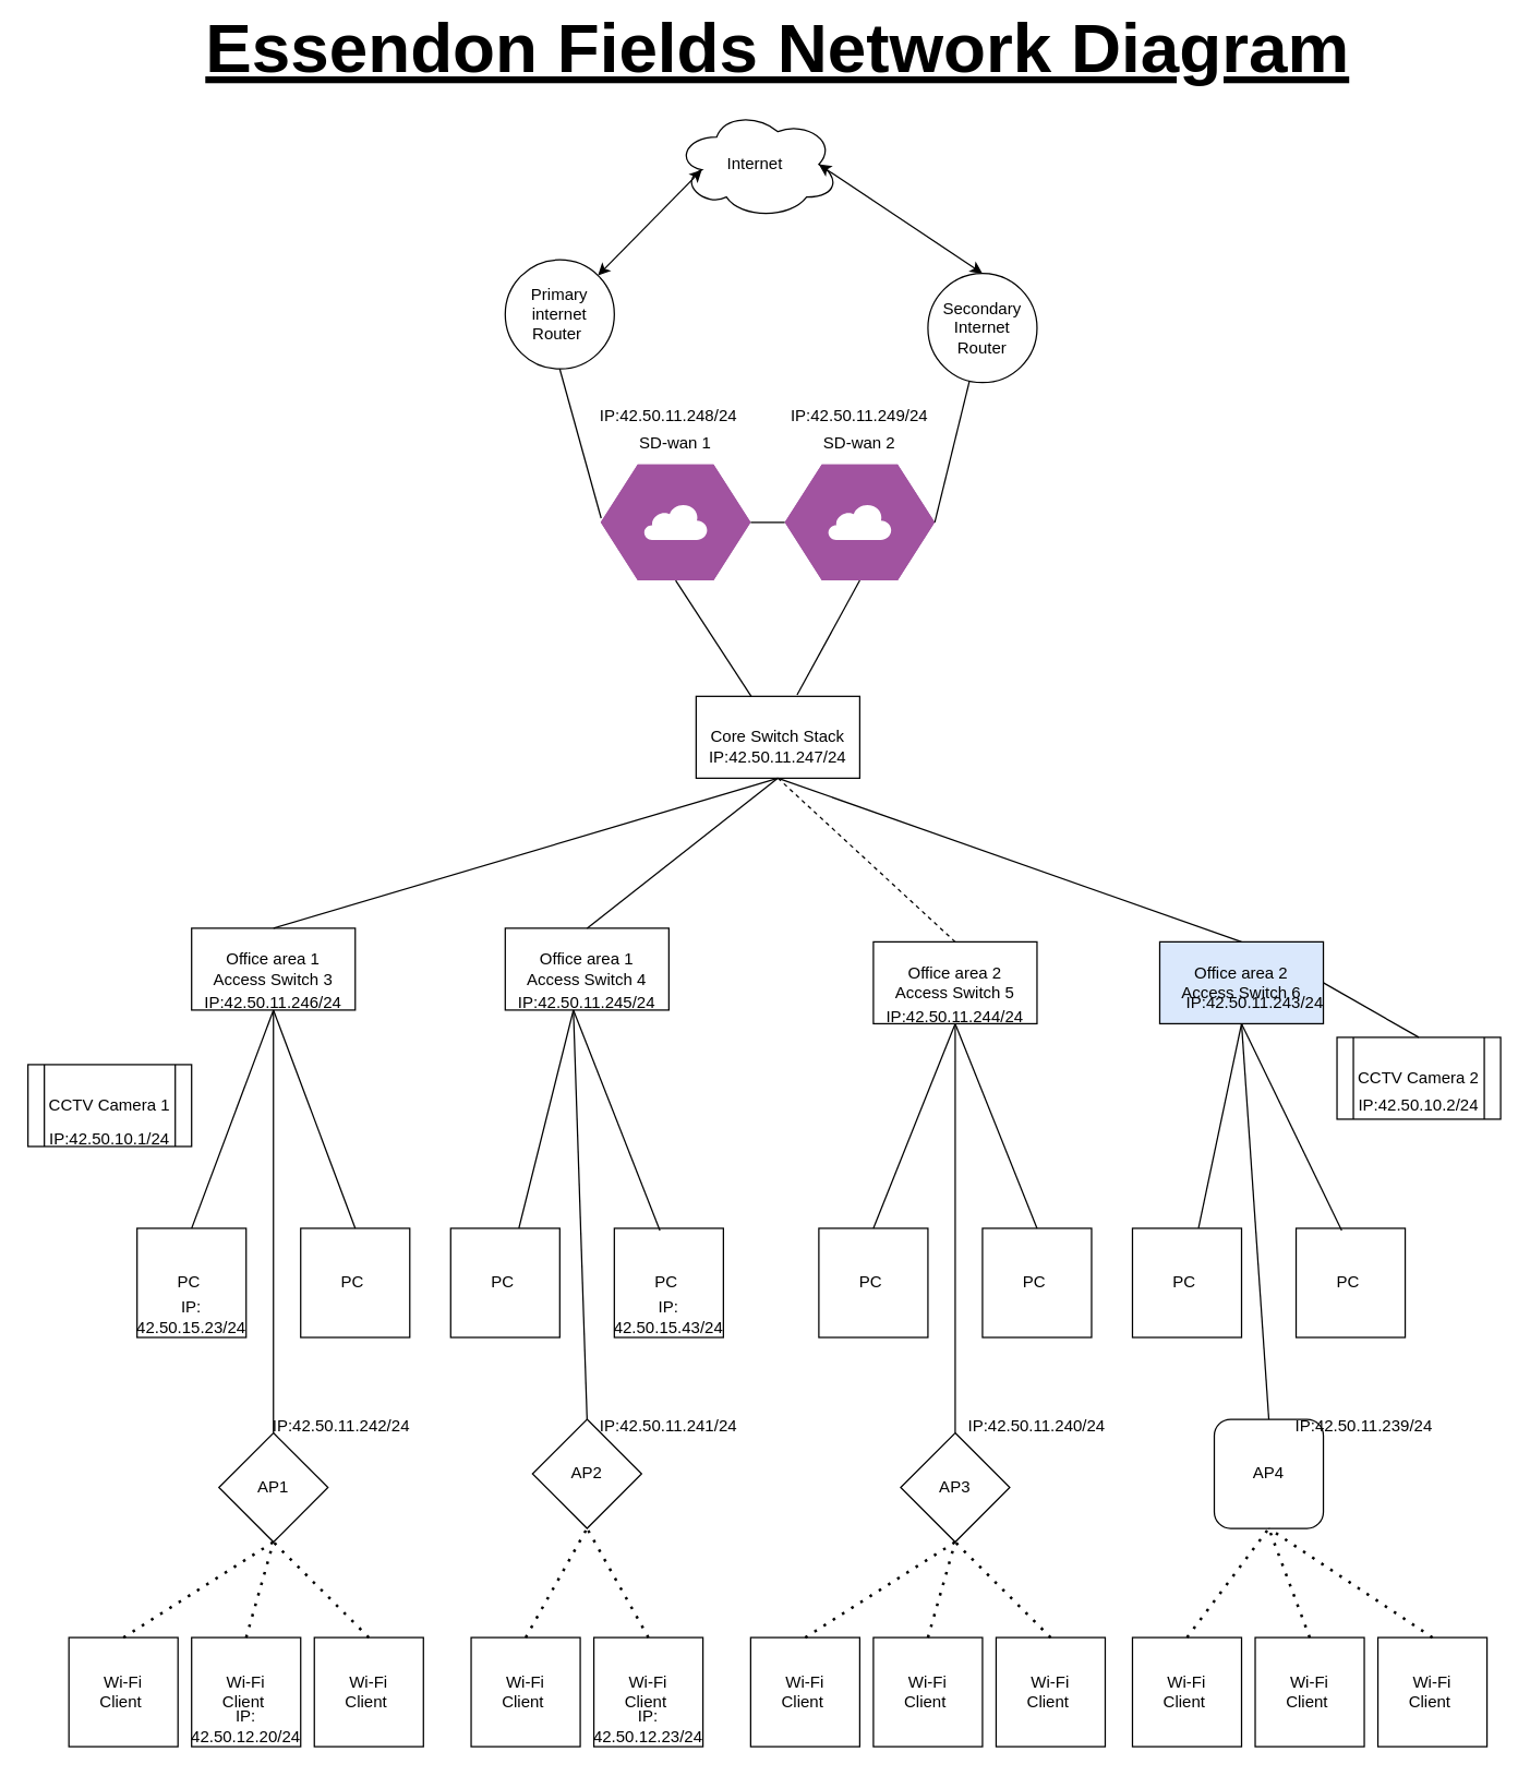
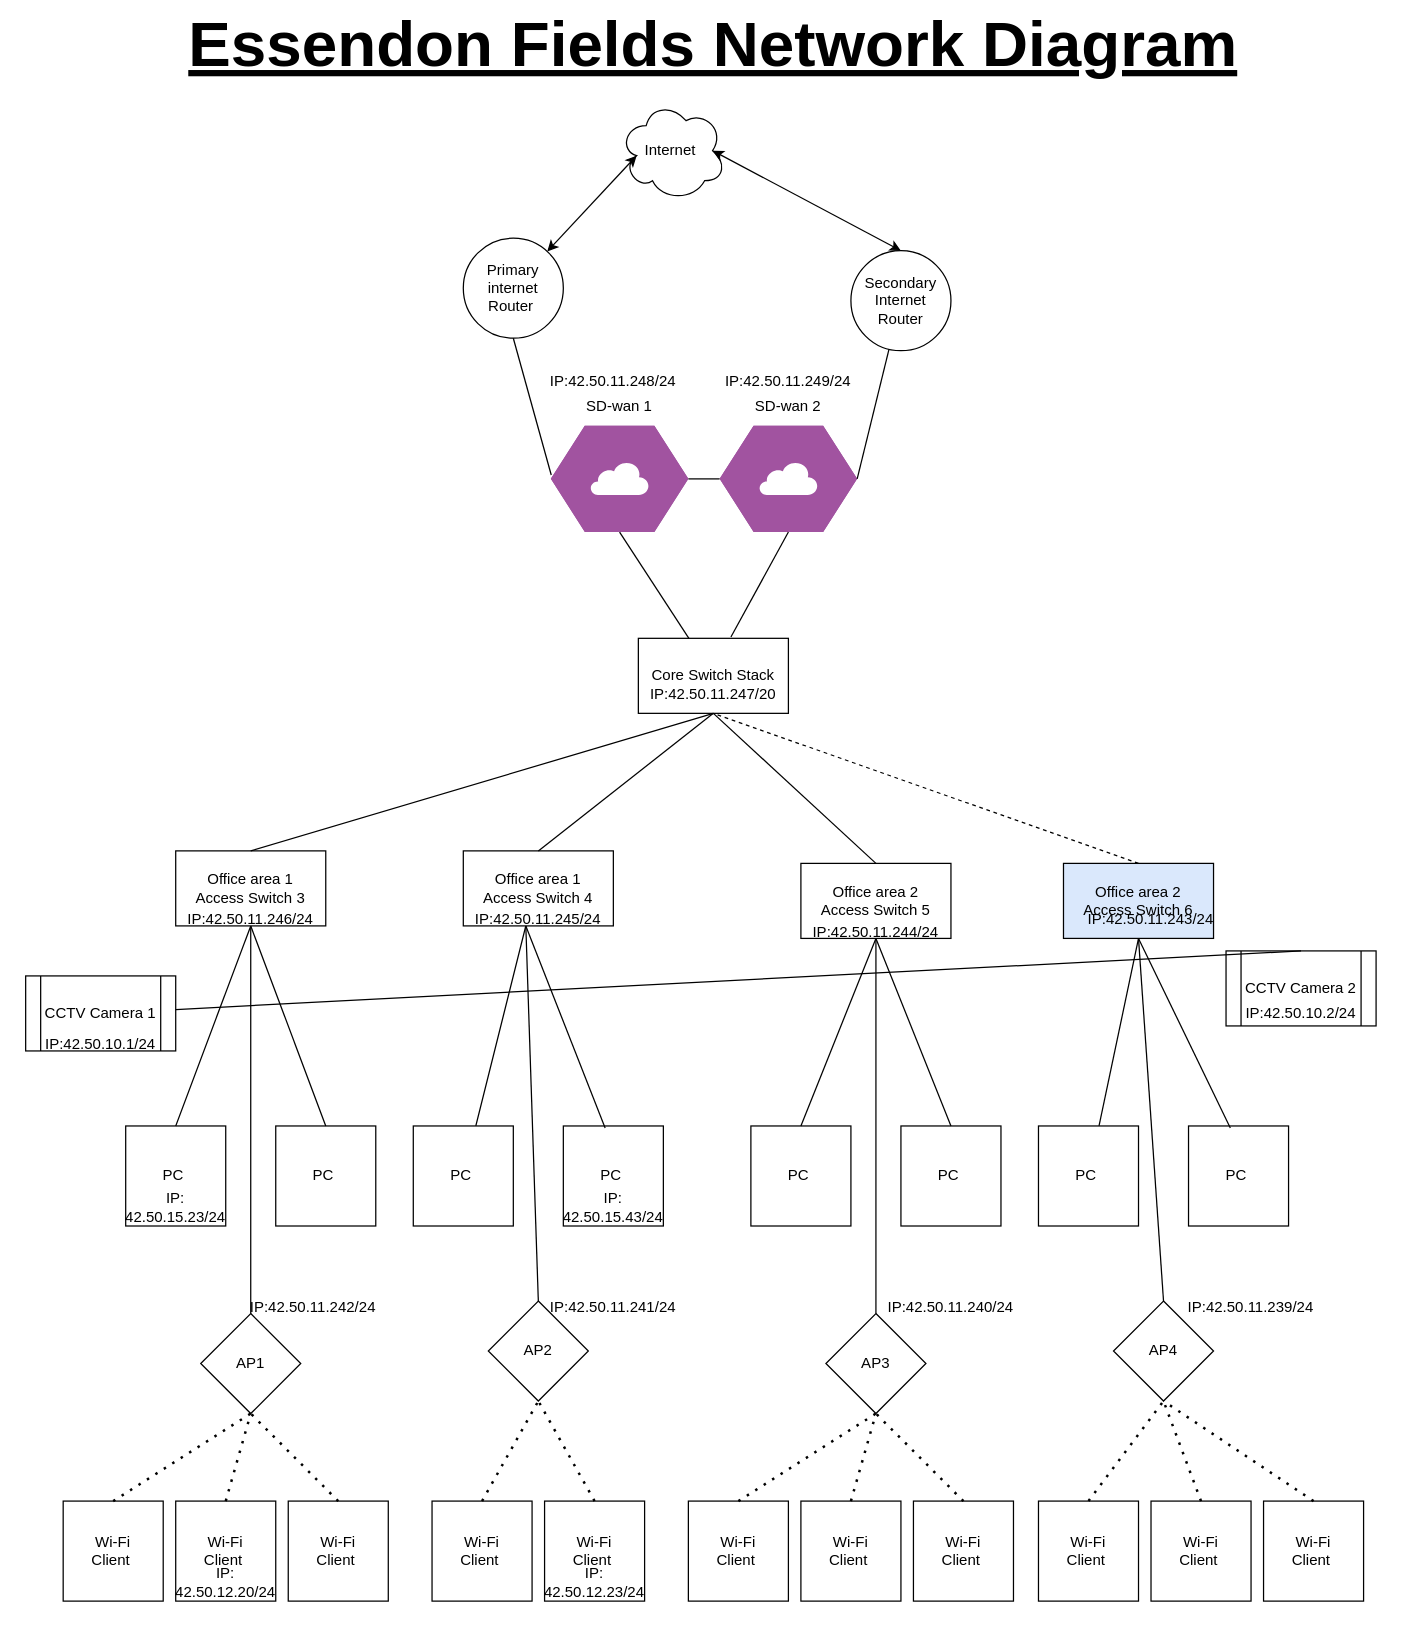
- <mxCell id="13" value="Internet&amp;nbsp;" style="ellipse;shape=cloud;whiteSpace=wrap;html=1;" parent="1" vertex="1"><mxGeometry x="495" y="80" width="120" height="80" as="geometry" /></mxCell>
+ <mxCell id="13" value="Internet&amp;nbsp;" style="ellipse;shape=cloud;whiteSpace=wrap;html=1;" parent="1" vertex="1"><mxGeometry x="495" y="80" width="85" height="80" as="geometry" /></mxCell>
- <mxCell id="72" value="IP:42.50.11.247/24" style="text;html=1;align=center;verticalAlign=middle;whiteSpace=wrap;rounded=0;" vertex="1" parent="1"><mxGeometry x="540" y="540" width="60" height="30" as="geometry" /></mxCell>
+ <mxCell id="72" value="IP:42.50.11.247/20" style="text;html=1;align=center;verticalAlign=middle;whiteSpace=wrap;rounded=0;" vertex="1" parent="1"><mxGeometry x="540" y="540" width="60" height="30" as="geometry" /></mxCell>
- <mxCell id="25" value="" style="endArrow=none;html=1;rounded=0;exitX=0.5;exitY=0;exitDx=0;exitDy=0;entryX=0.5;entryY=1;entryDx=0;entryDy=0;" parent="1" source="21" target="10" edge="1"><mxGeometry width="50" height="50" relative="1" as="geometry"><mxPoint x="130" y="920" as="sourcePoint" /><mxPoint x="365" y="780" as="targetPoint" /></mxGeometry></mxCell>
+ <mxCell id="25" value="" style="endArrow=none;html=1;rounded=0;exitX=0.5;exitY=0;exitDx=0;exitDy=0;entryX=0.5;entryY=1;entryDx=0;entryDy=0;dashed=1;" parent="1" source="21" target="10" edge="1"><mxGeometry width="50" height="50" relative="1" as="geometry"><mxPoint x="130" y="920" as="sourcePoint" /><mxPoint x="365" y="780" as="targetPoint" /></mxGeometry></mxCell>
- <mxCell id="24" value="" style="endArrow=none;html=1;rounded=0;exitX=0.5;exitY=0;exitDx=0;exitDy=0;entryX=0.5;entryY=1;entryDx=0;entryDy=0;dashed=1;" parent="1" source="20" target="10" edge="1"><mxGeometry width="50" height="50" relative="1" as="geometry"><mxPoint x="120" y="910" as="sourcePoint" /><mxPoint x="365" y="780" as="targetPoint" /></mxGeometry></mxCell>
+ <mxCell id="24" value="" style="endArrow=none;html=1;rounded=0;exitX=0.5;exitY=0;exitDx=0;exitDy=0;entryX=0.5;entryY=1;entryDx=0;entryDy=0;" parent="1" source="20" target="10" edge="1"><mxGeometry width="50" height="50" relative="1" as="geometry"><mxPoint x="120" y="910" as="sourcePoint" /><mxPoint x="365" y="780" as="targetPoint" /></mxGeometry></mxCell>
- <mxCell id="90" value="" style="endArrow=none;html=1;rounded=0;entryX=1;entryY=0.5;entryDx=0;entryDy=0;exitX=0.5;exitY=0;exitDx=0;exitDy=0;" edge="1" parent="1" source="89" target="21"><mxGeometry width="50" height="50" relative="1" as="geometry"><mxPoint x="108" y="790" as="sourcePoint" /><mxPoint x="150" y="720" as="targetPoint" /></mxGeometry></mxCell>
+ <mxCell id="90" value="" style="endArrow=none;html=1;rounded=0;exitX=0.5;exitY=0;exitDx=0;exitDy=0;" edge="1" parent="1" source="89" target="88"><mxGeometry width="50" height="50" relative="1" as="geometry"><mxPoint x="108" y="790" as="sourcePoint" /><mxPoint x="150" y="720" as="targetPoint" /></mxGeometry></mxCell>
- <mxCell id="28" value="AP4" style="whiteSpace=wrap;html=1;rounded=1;" parent="1" vertex="1"><mxGeometry x="890" y="1040" width="80" height="80" as="geometry" /></mxCell>
+ <mxCell id="28" value="AP4" style="rhombus;whiteSpace=wrap;html=1;" parent="1" vertex="1"><mxGeometry x="890" y="1040" width="80" height="80" as="geometry" /></mxCell>
